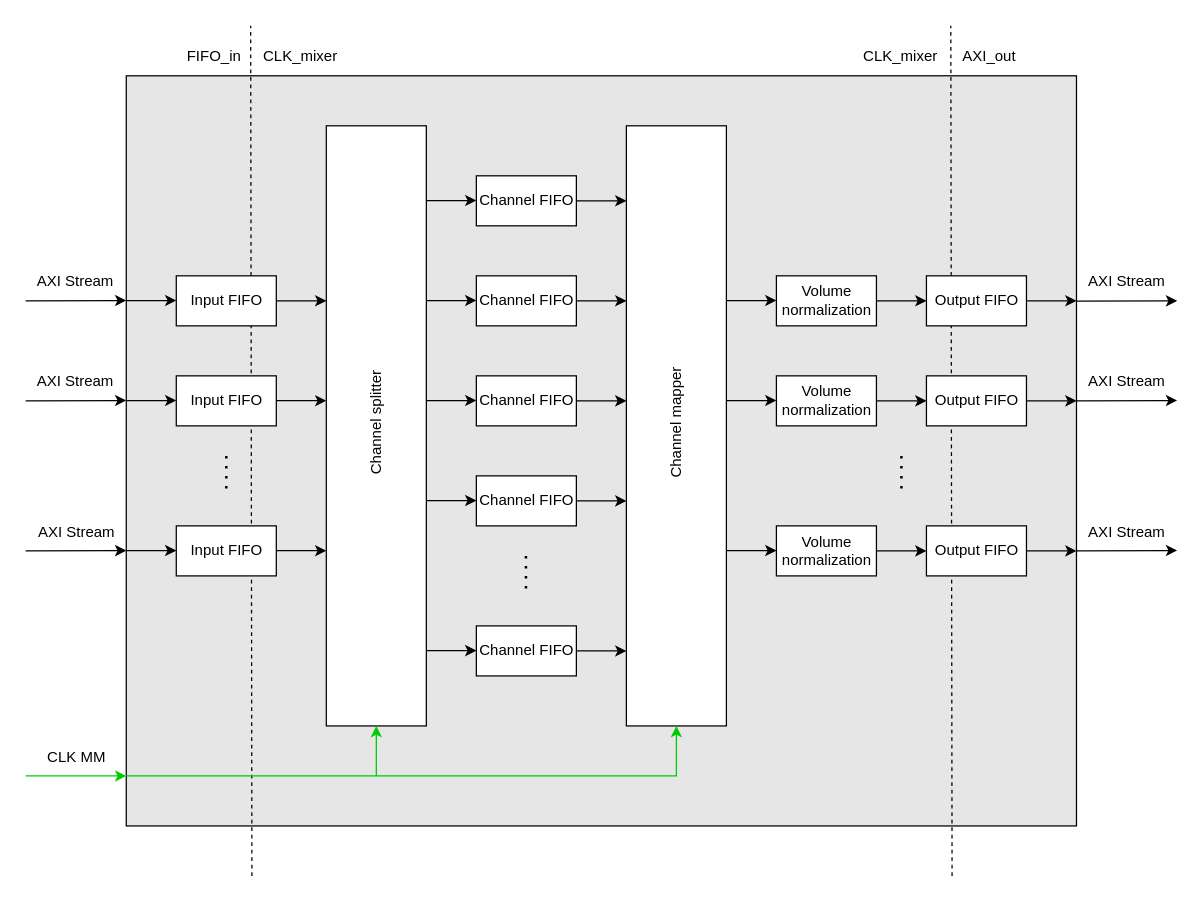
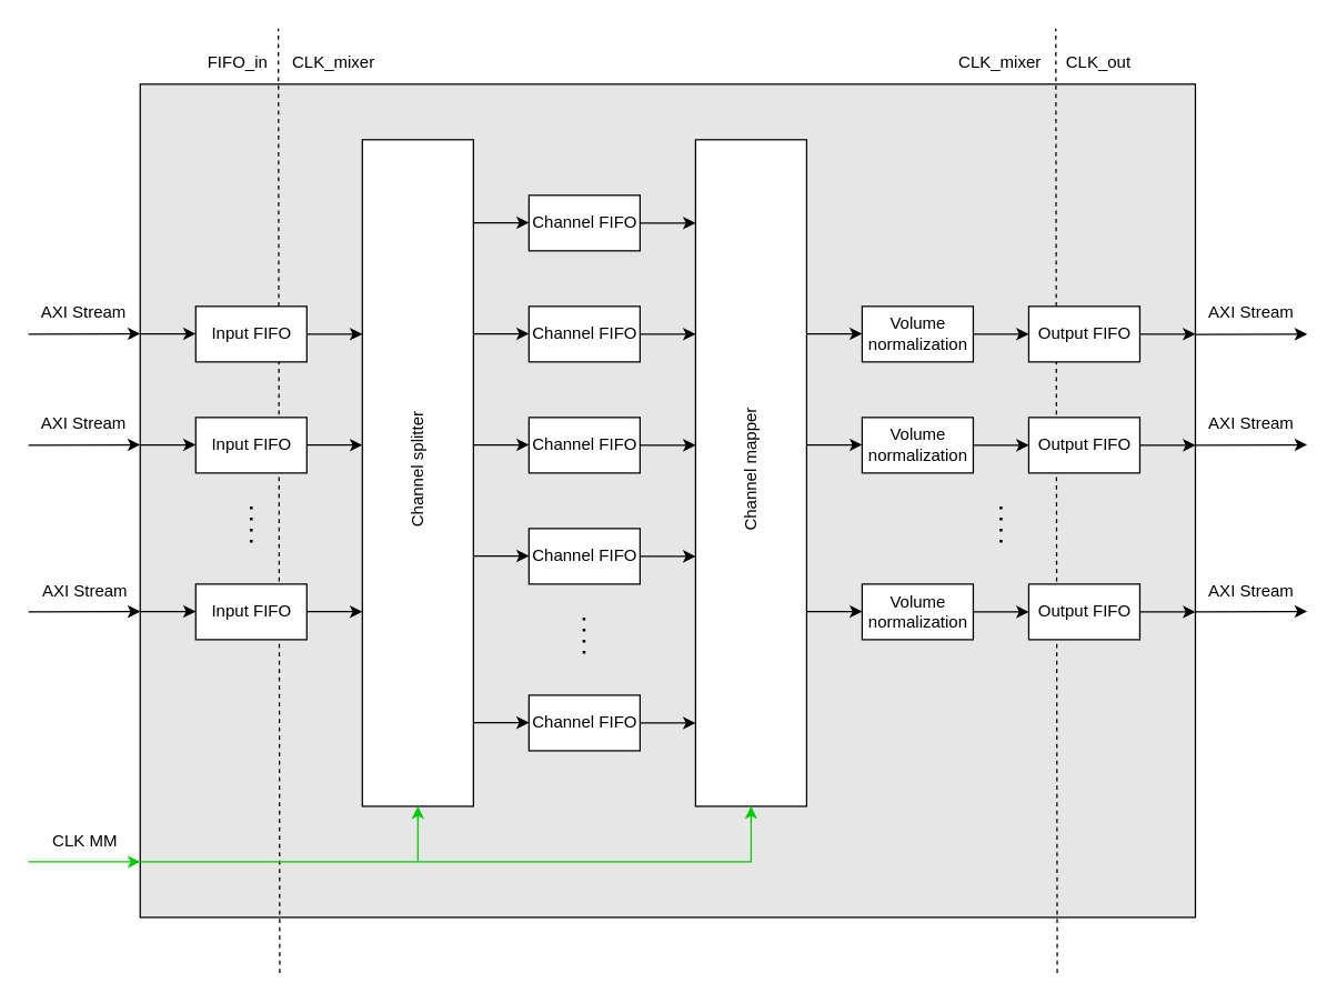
- <mxCell id="84" value="AXI_out" style="text;html=1;align=center;verticalAlign=middle;whiteSpace=wrap;rounded=0;" vertex="1" parent="1"><mxGeometry x="760.5" y="30" width="60" height="30" as="geometry" /></mxCell>
+ <mxCell id="84" value="CLK_out" style="text;html=1;align=center;verticalAlign=middle;whiteSpace=wrap;rounded=0;" vertex="1" parent="1"><mxGeometry x="760.5" y="30" width="60" height="30" as="geometry" /></mxCell>
